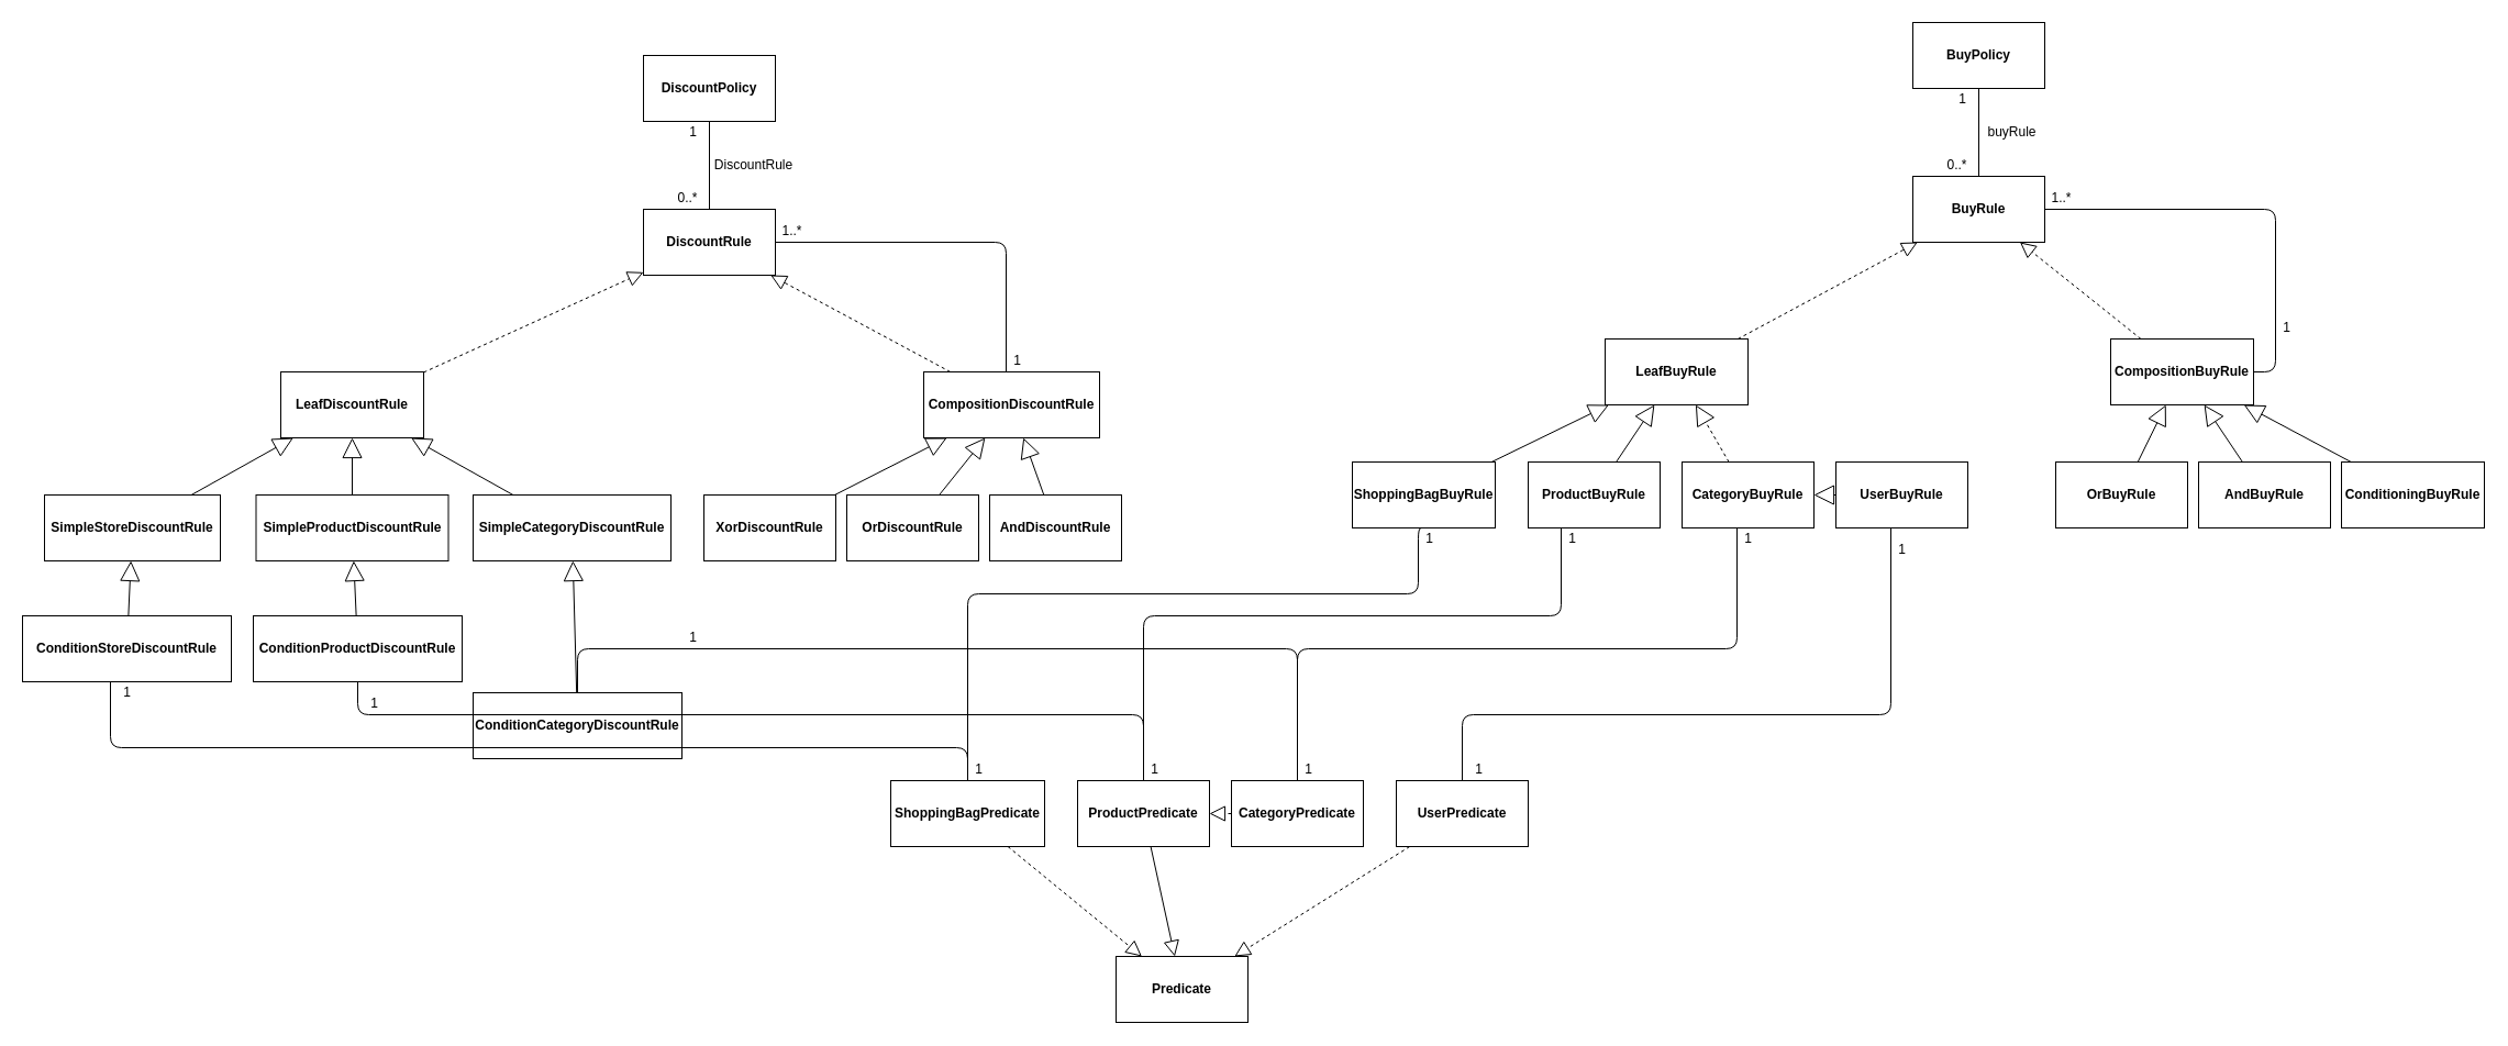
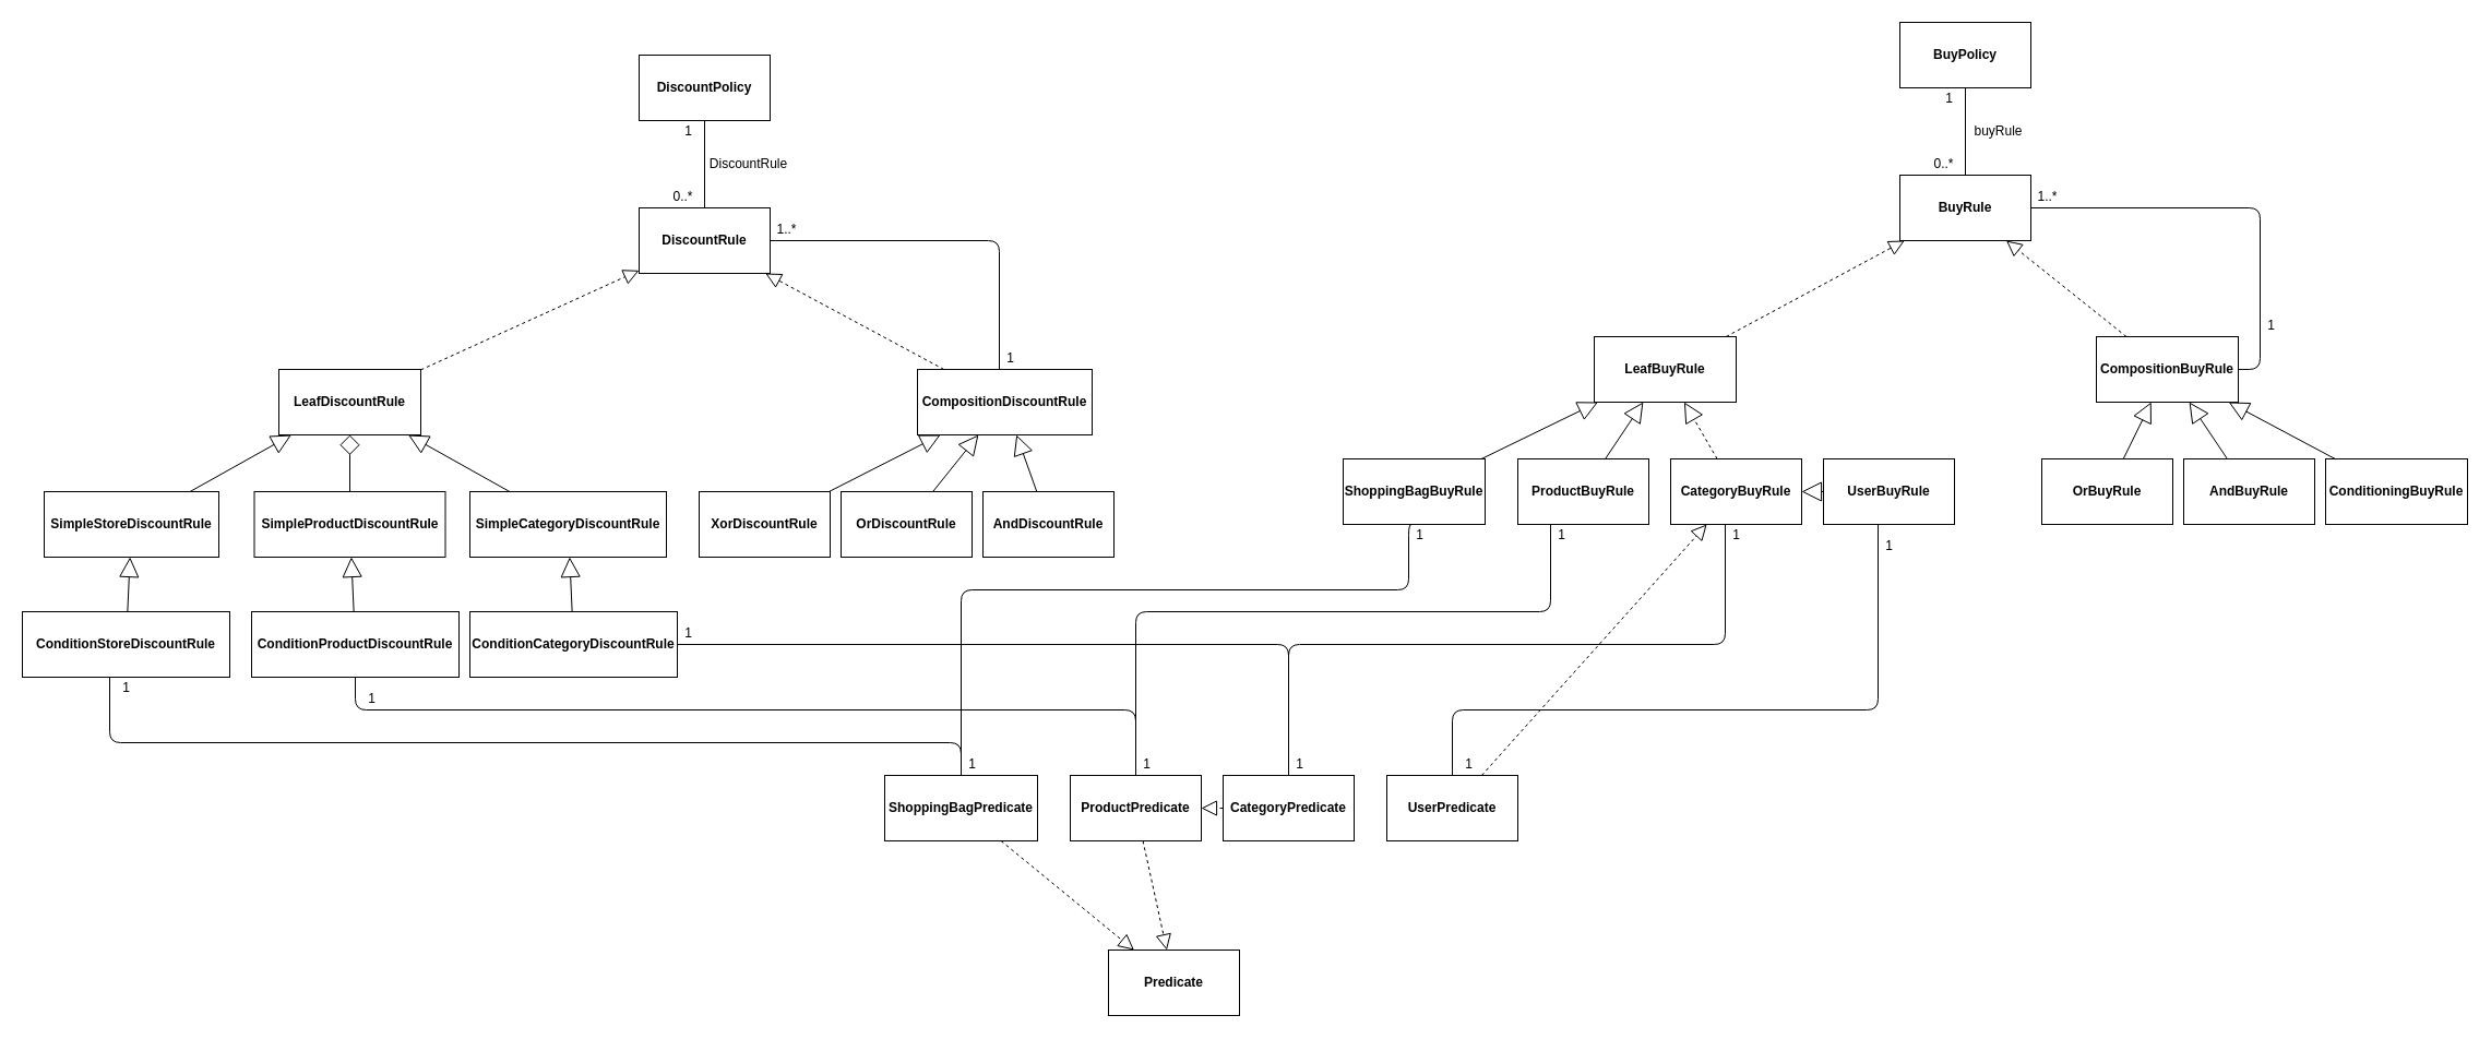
- <mxCell id="54" value="" style="endArrow=block;endSize=16;endFill=0;html=1;" edge="1" parent="1" source="51" target="48"><mxGeometry x="-0.96" y="57" width="160" relative="1" as="geometry"><mxPoint x="268.5" y="460" as="sourcePoint" /><mxPoint x="307.5" y="408" as="targetPoint" /><mxPoint as="offset" /></mxGeometry></mxCell>
+ <mxCell id="54" value="" style="endArrow=diamond;endSize=16;endFill=0;html=1;" edge="1" parent="1" source="51" target="48"><mxGeometry x="-0.96" y="57" width="160" relative="1" as="geometry"><mxPoint x="268.5" y="460" as="sourcePoint" /><mxPoint x="307.5" y="408" as="targetPoint" /><mxPoint as="offset" /></mxGeometry></mxCell>
- <mxCell id="65" value="&lt;span&gt;&lt;b&gt;ConditionCategoryDiscountRule&lt;/b&gt;&lt;/span&gt;" style="rounded=0;whiteSpace=wrap;html=1;" vertex="1" parent="1"><mxGeometry x="430" y="630" width="190" height="60" as="geometry" /></mxCell>
+ <mxCell id="65" value="&lt;span&gt;&lt;b&gt;ConditionCategoryDiscountRule&lt;/b&gt;&lt;/span&gt;" style="rounded=0;whiteSpace=wrap;html=1;" vertex="1" parent="1"><mxGeometry x="430" y="560" width="190" height="60" as="geometry" /></mxCell>
- <mxCell id="31" value="" style="endArrow=block;dashed=0;endFill=0;endSize=12;html=1;" edge="1" parent="1" source="26" target="8"><mxGeometry width="160" relative="1" as="geometry"><mxPoint x="1176.667" y="700" as="sourcePoint" /><mxPoint x="1198.333" y="670" as="targetPoint" /></mxGeometry></mxCell>
+ <mxCell id="31" value="" style="endArrow=block;dashed=1;endFill=0;endSize=12;html=1;" edge="1" parent="1" source="26" target="8"><mxGeometry width="160" relative="1" as="geometry"><mxPoint x="1176.667" y="700" as="sourcePoint" /><mxPoint x="1198.333" y="670" as="targetPoint" /></mxGeometry></mxCell>
- <mxCell id="29" value="" style="endArrow=block;dashed=1;endFill=0;endSize=12;html=1;" edge="1" parent="1" source="28" target="8"><mxGeometry width="160" relative="1" as="geometry"><mxPoint x="1130" y="570" as="sourcePoint" /><mxPoint x="1290" y="570" as="targetPoint" /></mxGeometry></mxCell>
+ <mxCell id="29" value="" style="endArrow=block;dashed=1;endFill=0;endSize=12;html=1;" edge="1" parent="1" source="28" target="15"><mxGeometry width="160" relative="1" as="geometry"><mxPoint x="1130" y="570" as="sourcePoint" /><mxPoint x="1290" y="570" as="targetPoint" /></mxGeometry></mxCell>
